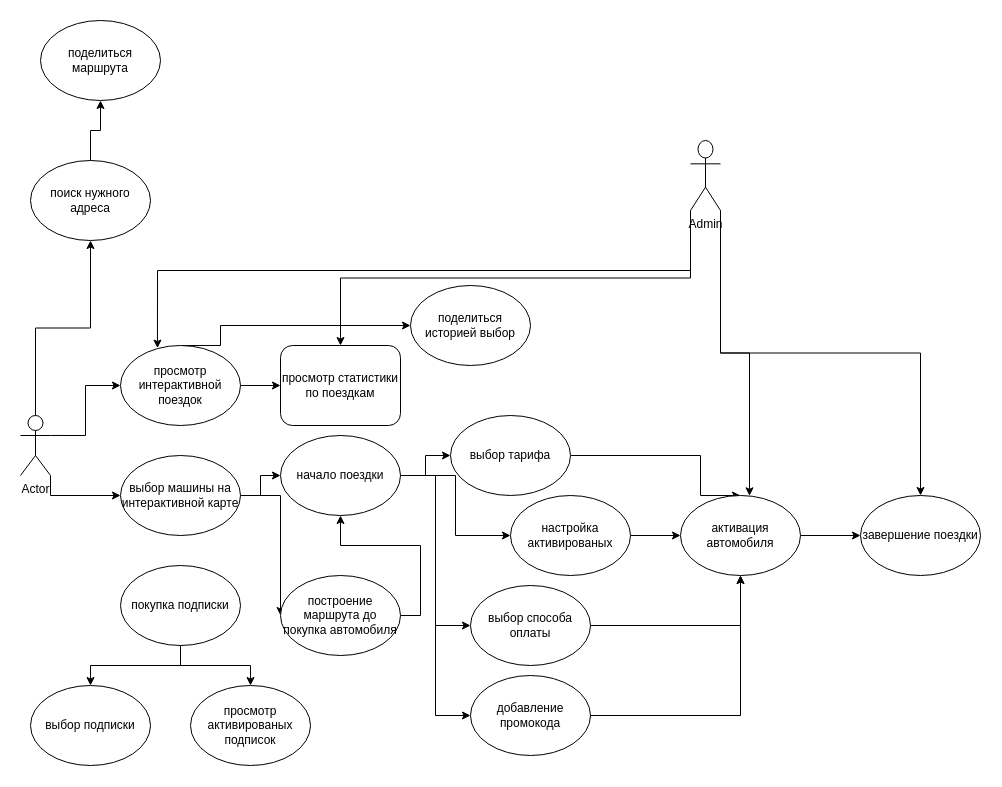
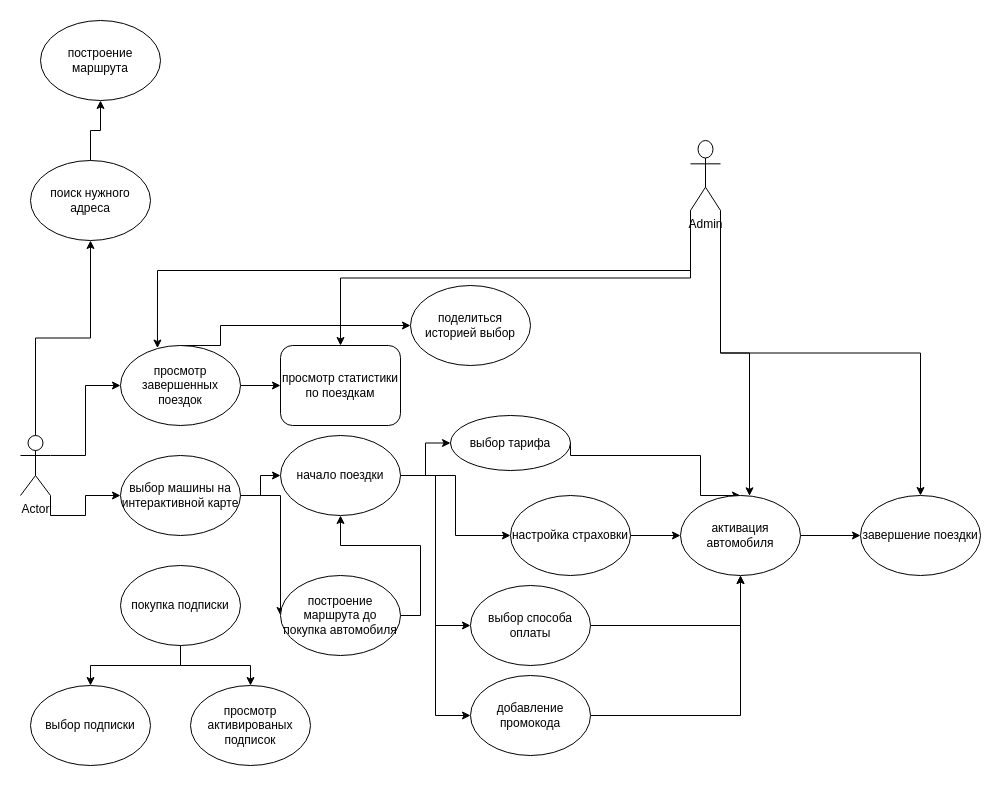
- <mxCell id="23" value="поделиться маршрута" style="ellipse;whiteSpace=wrap;html=1;" parent="1" vertex="1"><mxGeometry x="40" y="20" width="120" height="80" as="geometry" /></mxCell>
+ <mxCell id="23" value="построение маршрута" style="ellipse;whiteSpace=wrap;html=1;" parent="1" vertex="1"><mxGeometry x="40" y="20" width="120" height="80" as="geometry" /></mxCell>
- <mxCell id="11" value="просмотр интерактивной поездок" style="ellipse;whiteSpace=wrap;html=1;" parent="1" vertex="1"><mxGeometry x="120" y="345" width="120" height="80" as="geometry" /></mxCell>
+ <mxCell id="11" value="просмотр завершенных поездок" style="ellipse;whiteSpace=wrap;html=1;" parent="1" vertex="1"><mxGeometry x="120" y="345" width="120" height="80" as="geometry" /></mxCell>
- <mxCell id="5" value="Actor" style="shape=umlActor;verticalLabelPosition=bottom;verticalAlign=top;html=1;outlineConnect=0;" parent="1" vertex="1"><mxGeometry x="20" y="415" width="30" height="60" as="geometry" /></mxCell>
+ <mxCell id="5" value="Actor" style="shape=umlActor;verticalLabelPosition=bottom;verticalAlign=top;html=1;outlineConnect=0;" parent="1" vertex="1"><mxGeometry x="20" y="435" width="30" height="60" as="geometry" /></mxCell>
- <mxCell id="27" value="выбор тарифа" style="ellipse;whiteSpace=wrap;html=1;" parent="1" vertex="1"><mxGeometry x="450" y="415" width="120" height="80" as="geometry" /></mxCell>
+ <mxCell id="27" value="выбор тарифа" style="ellipse;whiteSpace=wrap;html=1;" parent="1" vertex="1"><mxGeometry x="450" y="415" width="120" height="55" as="geometry" /></mxCell>
- <mxCell id="29" value="настройка активированых" style="ellipse;whiteSpace=wrap;html=1;" parent="1" vertex="1"><mxGeometry x="510" y="495" width="120" height="80" as="geometry" /></mxCell>
+ <mxCell id="29" value="настройка страховки" style="ellipse;whiteSpace=wrap;html=1;" parent="1" vertex="1"><mxGeometry x="510" y="495" width="120" height="80" as="geometry" /></mxCell>
